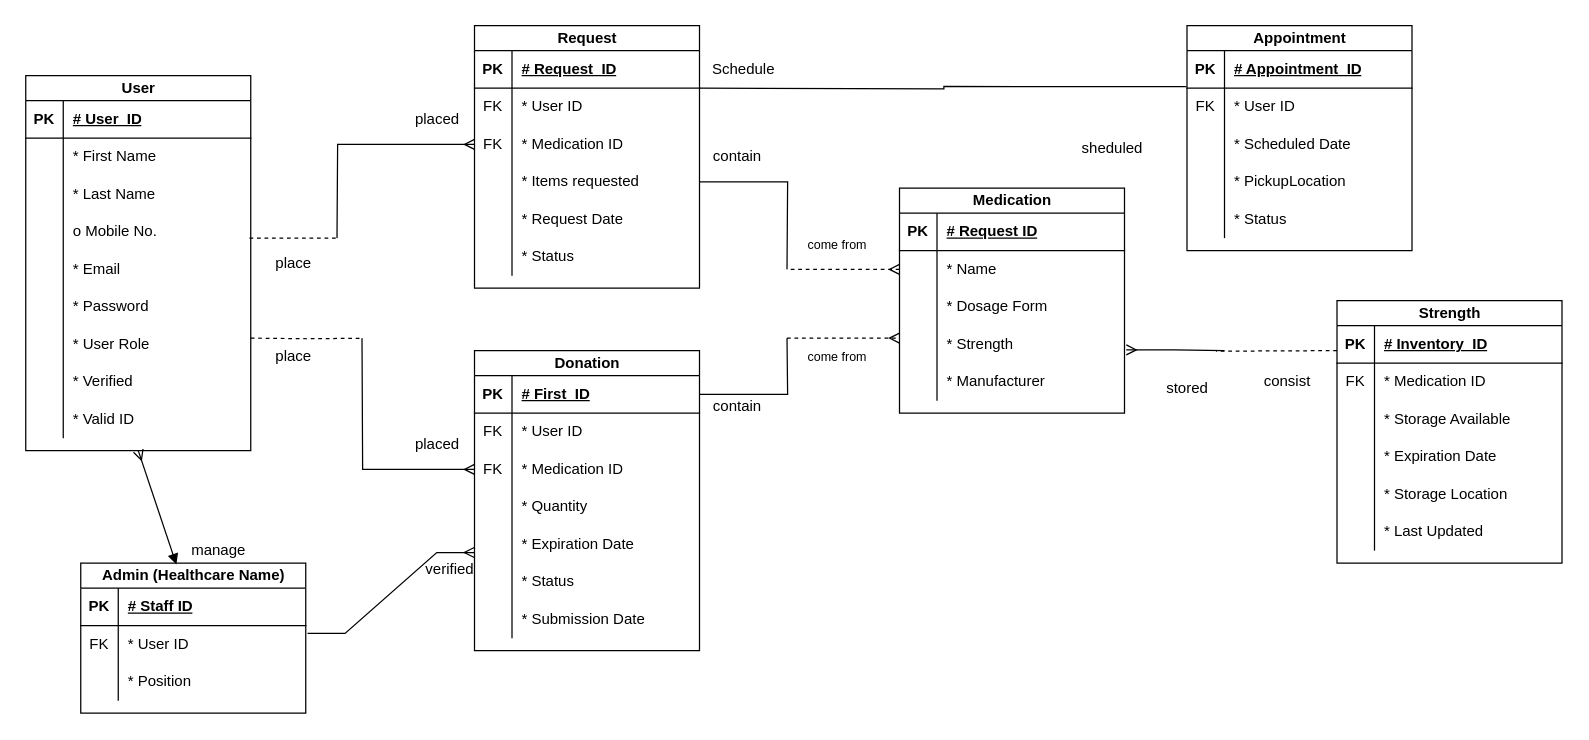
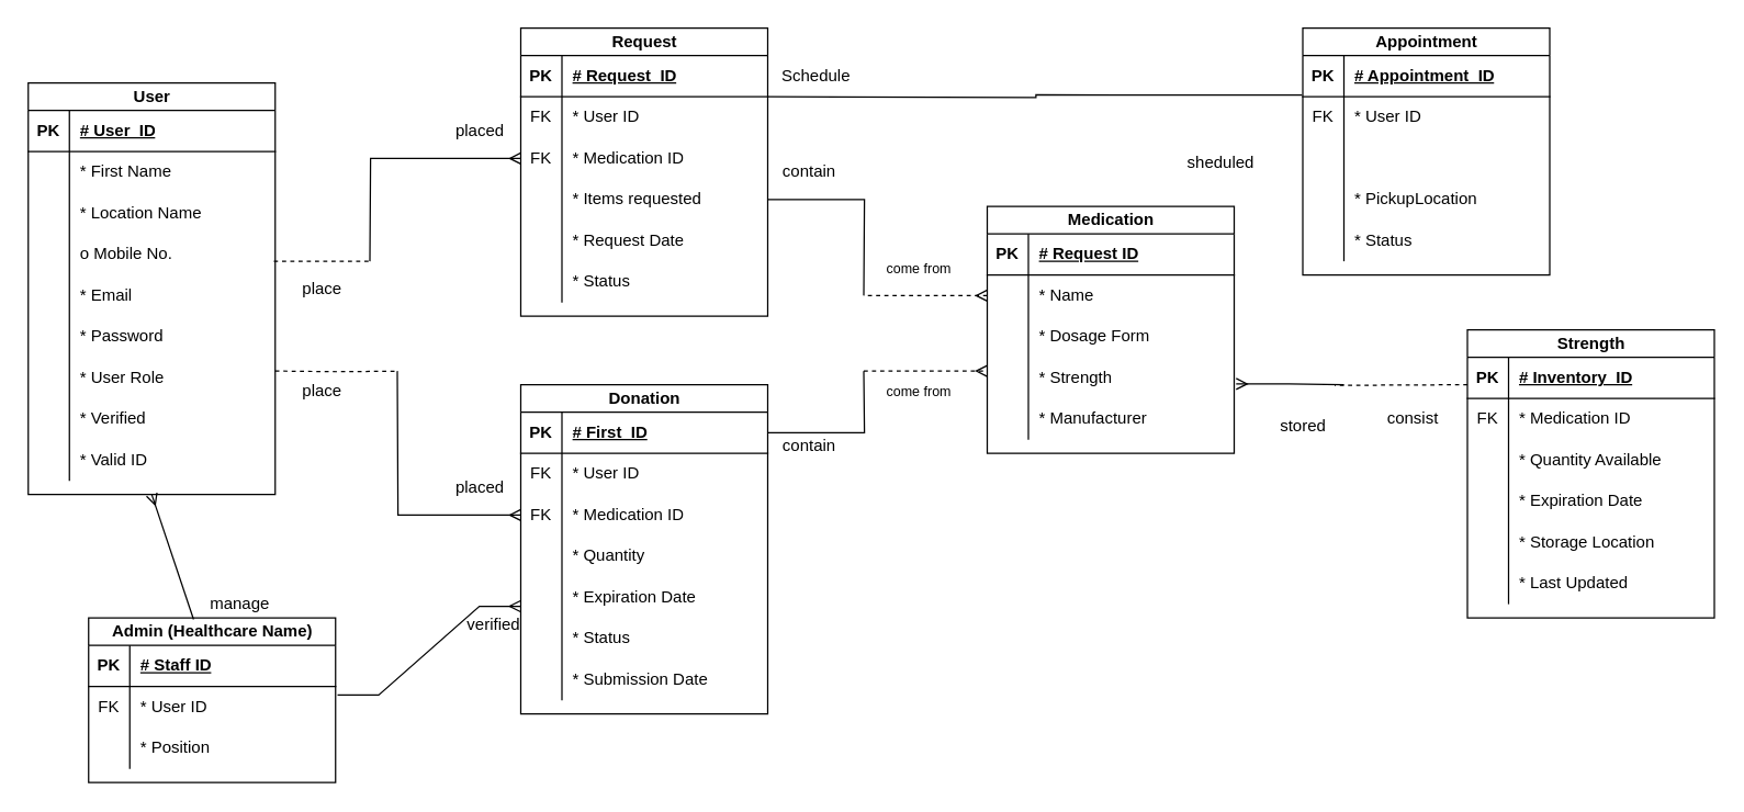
- <mxCell id="156" value="* Scheduled Date" style="shape=partialRectangle;connectable=0;fillColor=none;top=0;left=0;bottom=0;right=0;align=left;spacingLeft=6;overflow=hidden;whiteSpace=wrap;html=1;" parent="1" vertex="1"><mxGeometry x="979" y="100" width="150" height="30" as="geometry"><mxRectangle width="150" height="30" as="alternateBounds" /></mxGeometry></mxCell>
- <mxCell id="11" value="* Last Name" style="shape=partialRectangle;connectable=0;fillColor=none;top=0;left=0;bottom=0;right=0;align=left;spacingLeft=6;overflow=hidden;whiteSpace=wrap;html=1;" parent="9" vertex="1"><mxGeometry x="30" width="150" height="30" as="geometry"><mxRectangle width="150" height="30" as="alternateBounds" /></mxGeometry></mxCell>
+ <mxCell id="11" value="* Location Name" style="shape=partialRectangle;connectable=0;fillColor=none;top=0;left=0;bottom=0;right=0;align=left;spacingLeft=6;overflow=hidden;whiteSpace=wrap;html=1;" parent="9" vertex="1"><mxGeometry x="30" width="150" height="30" as="geometry"><mxRectangle width="150" height="30" as="alternateBounds" /></mxGeometry></mxCell>
- <mxCell id="77" value="* Storage Available" style="shape=partialRectangle;connectable=0;fillColor=none;top=0;left=0;bottom=0;right=0;align=left;spacingLeft=6;overflow=hidden;whiteSpace=wrap;html=1;" parent="75" vertex="1"><mxGeometry x="30" width="150" height="30" as="geometry"><mxRectangle width="150" height="30" as="alternateBounds" /></mxGeometry></mxCell>
+ <mxCell id="77" value="* Quantity Available" style="shape=partialRectangle;connectable=0;fillColor=none;top=0;left=0;bottom=0;right=0;align=left;spacingLeft=6;overflow=hidden;whiteSpace=wrap;html=1;" parent="75" vertex="1"><mxGeometry x="30" width="150" height="30" as="geometry"><mxRectangle width="150" height="30" as="alternateBounds" /></mxGeometry></mxCell>
- <mxCell id="133" value="" style="endArrow=block;html=1;rounded=0;exitX=0.5;exitY=1;exitDx=0;exitDy=0;startArrow=ERmany;startFill=0;entryX=0.425;entryY=0.009;entryDx=0;entryDy=0;entryPerimeter=0;" parent="1" source="2" target="122" edge="1"><mxGeometry relative="1" as="geometry"><mxPoint y="670" as="sourcePoint" x="-11" /><mxPoint x="179" y="430" as="targetPoint" /></mxGeometry></mxCell>
+ <mxCell id="133" value="" style="endArrow=none;html=1;rounded=0;exitX=0.5;exitY=1;exitDx=0;exitDy=0;startArrow=ERmany;startFill=0;entryX=0.425;entryY=0.009;entryDx=0;entryDy=0;entryPerimeter=0;" parent="1" source="2" target="122" edge="1"><mxGeometry relative="1" as="geometry"><mxPoint y="670" as="sourcePoint" x="-11" /><mxPoint x="179" y="430" as="targetPoint" /></mxGeometry></mxCell>
